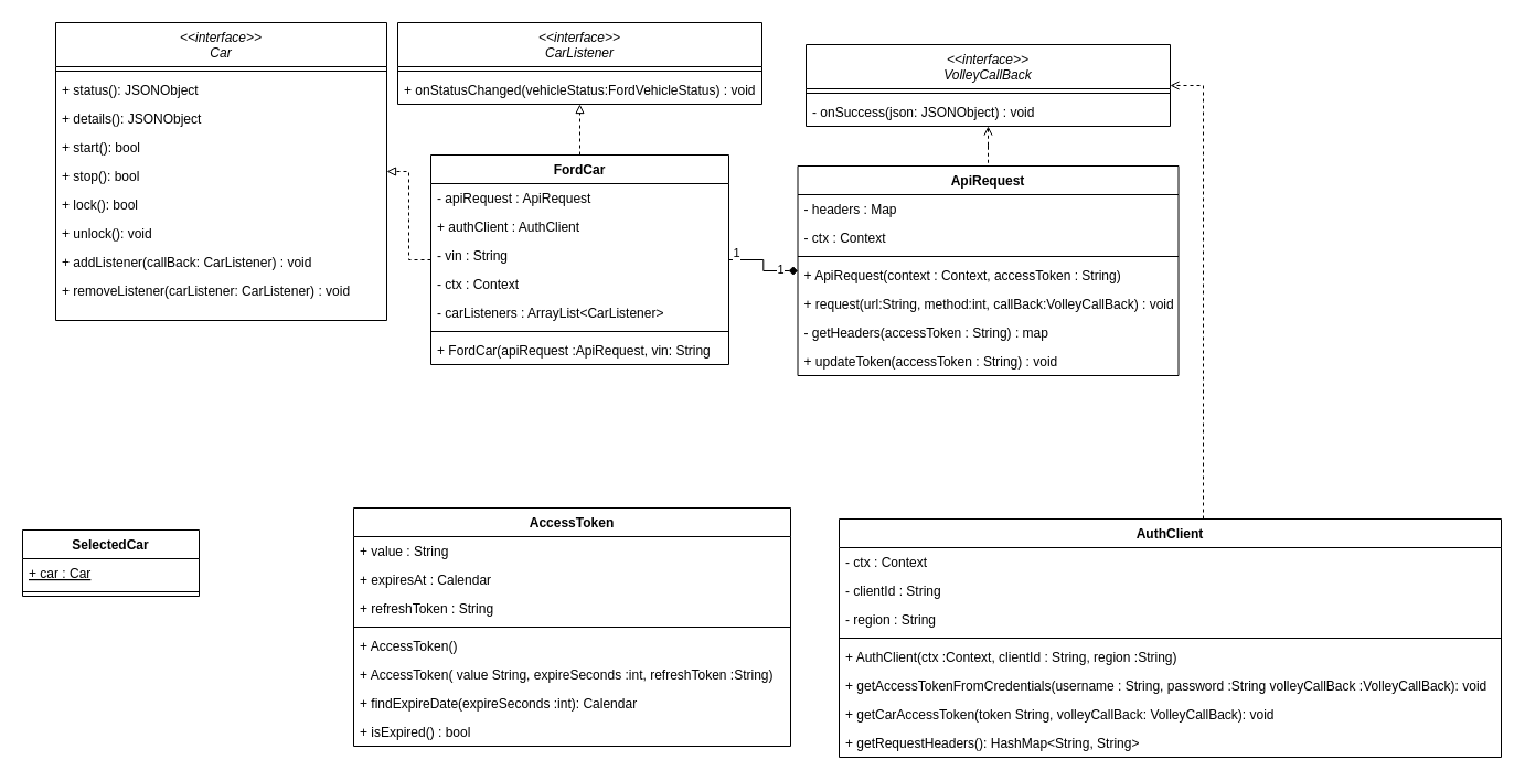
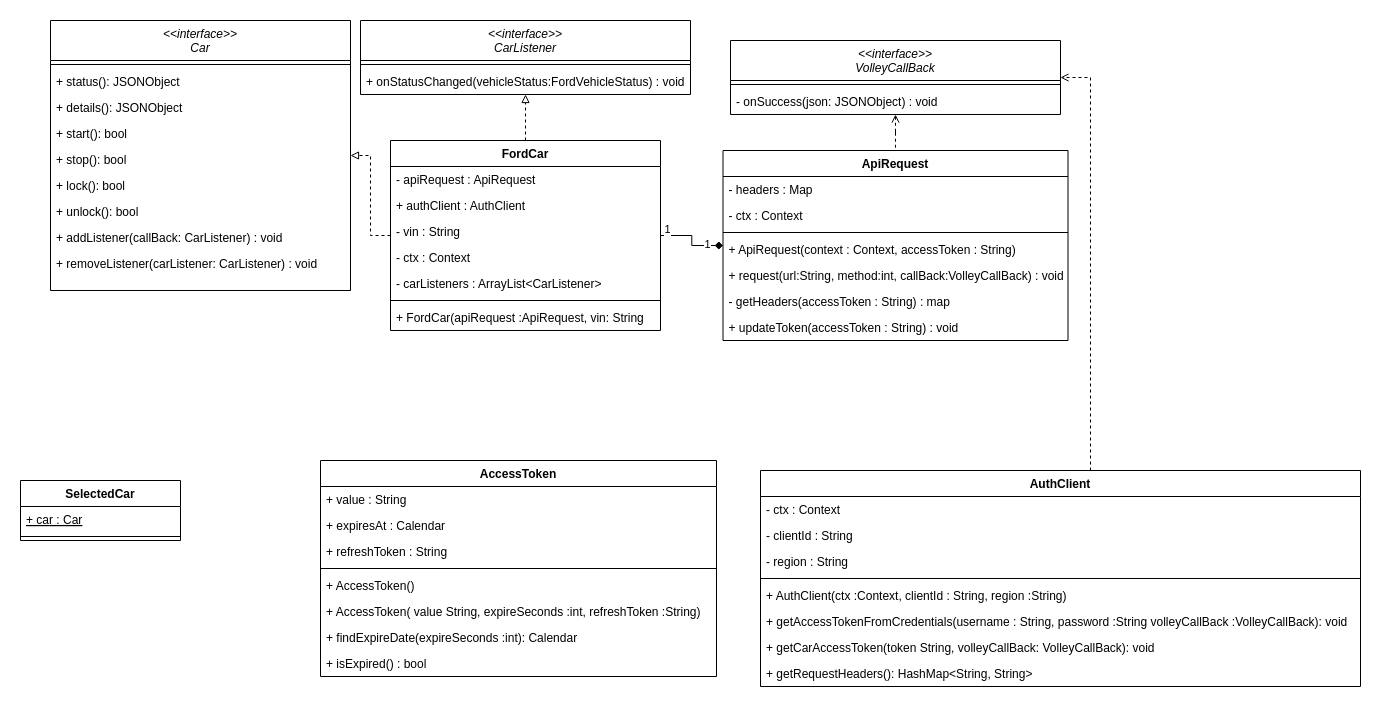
- <mxCell id="9" value="+ unlock(): void" style="text;align=left;verticalAlign=top;spacingLeft=4;spacingRight=4;overflow=hidden;rotatable=0;points=[[0,0.5],[1,0.5]];portConstraint=eastwest;" parent="2" vertex="1"><mxGeometry y="178" width="300" height="26" as="geometry" /></mxCell>
+ <mxCell id="9" value="+ unlock(): bool" style="text;align=left;verticalAlign=top;spacingLeft=4;spacingRight=4;overflow=hidden;rotatable=0;points=[[0,0.5],[1,0.5]];portConstraint=eastwest;" parent="2" vertex="1"><mxGeometry y="178" width="300" height="26" as="geometry" /></mxCell>
